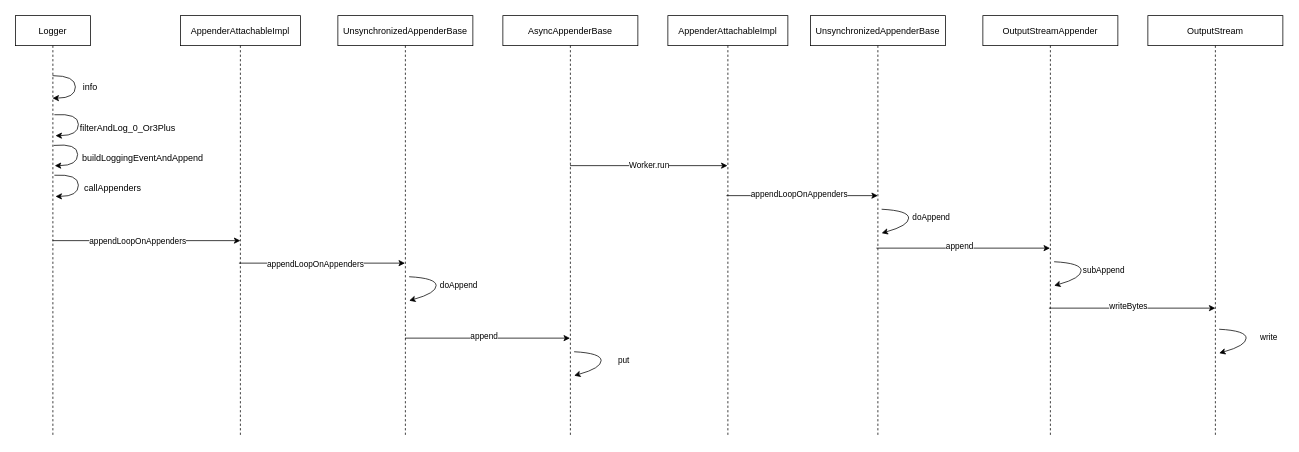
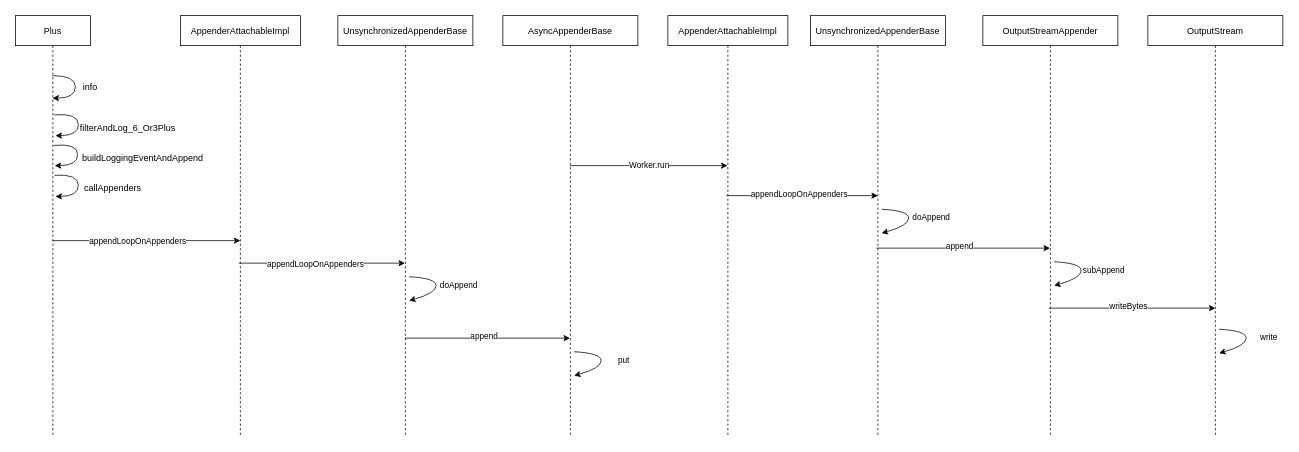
- <mxCell id="2" value="Logger" style="shape=umlLifeline;perimeter=lifelinePerimeter;container=1;collapsible=0;recursiveResize=0;rounded=0;shadow=0;strokeWidth=1;" parent="1" vertex="1"><mxGeometry x="20" y="20" width="100" height="560" as="geometry" /></mxCell>
+ <mxCell id="2" value="Plus" style="shape=umlLifeline;perimeter=lifelinePerimeter;container=1;collapsible=0;recursiveResize=0;rounded=0;shadow=0;strokeWidth=1;" parent="1" vertex="1"><mxGeometry x="20" y="20" width="100" height="560" as="geometry" /></mxCell>
- <mxCell id="7" value="filterAndLog_0_Or3Plus" style="text;html=1;strokeColor=none;fillColor=none;align=center;verticalAlign=middle;whiteSpace=wrap;rounded=0;" vertex="1" parent="1"><mxGeometry x="150" y="160" width="40" height="20" as="geometry" /></mxCell>
+ <mxCell id="7" value="filterAndLog_6_Or3Plus" style="text;html=1;strokeColor=none;fillColor=none;align=center;verticalAlign=middle;whiteSpace=wrap;rounded=0;" vertex="1" parent="1"><mxGeometry x="150" y="160" width="40" height="20" as="geometry" /></mxCell>
